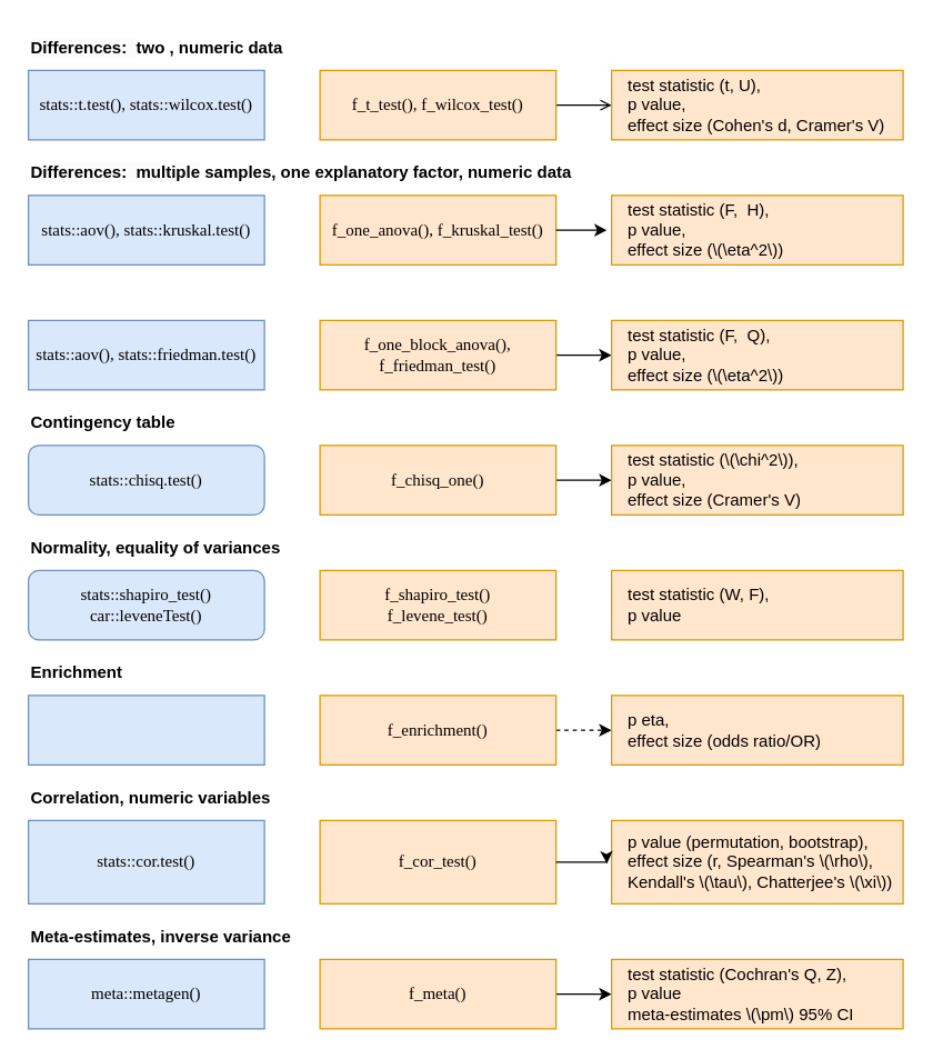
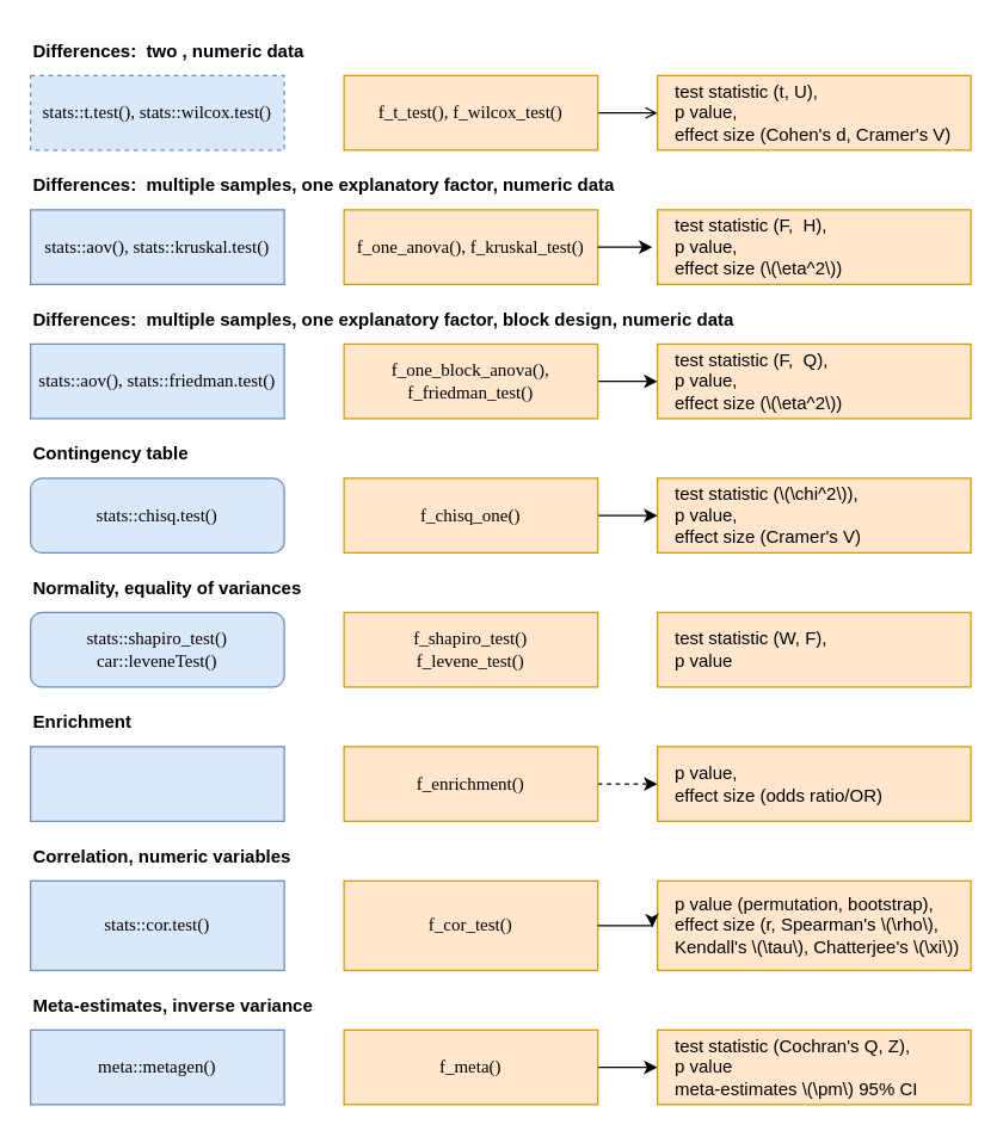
- <mxCell id="3" value="&lt;div&gt;&lt;font face=&quot;Lucida Console&quot;&gt;stats::t.test(), stats::wilcox.test()&lt;/font&gt;&lt;/div&gt;" style="rounded=0;whiteSpace=wrap;html=1;fillColor=#dae8fc;strokeColor=#6c8ebf;" vertex="1" parent="1"><mxGeometry x="20" y="50" width="170" height="50" as="geometry" /></mxCell>
+ <mxCell id="3" value="&lt;div&gt;&lt;font face=&quot;Lucida Console&quot;&gt;stats::t.test(), stats::wilcox.test()&lt;/font&gt;&lt;/div&gt;" style="rounded=0;whiteSpace=wrap;html=1;fillColor=#dae8fc;strokeColor=#6c8ebf;dashed=1;" vertex="1" parent="1"><mxGeometry x="20" y="50" width="170" height="50" as="geometry" /></mxCell>
+ <mxCell id="12" value="&lt;span style=&quot;color: rgb(0, 0, 0); font-family: Helvetica; font-size: 12px; font-style: normal; font-variant-ligatures: normal; font-variant-caps: normal; letter-spacing: normal; orphans: 2; text-align: center; text-indent: 0px; text-transform: none; widows: 2; word-spacing: 0px; -webkit-text-stroke-width: 0px; white-space: normal; background-color: rgb(251, 251, 251); text-decoration-thickness: initial; text-decoration-style: initial; text-decoration-color: initial; float: none; display: inline !important;&quot;&gt;Differences:&amp;nbsp; multiple&lt;/span&gt;&lt;span style=&quot;text-align: center;&quot;&gt;&amp;nbsp;samples, one explanatory factor, block design, numeric data&lt;/span&gt;" style="text;whiteSpace=wrap;html=1;fontStyle=1" vertex="1" parent="1"><mxGeometry x="20" y="200" width="500" height="30" as="geometry" /></mxCell>
- <mxCell id="34" value="p eta,&amp;nbsp;&lt;div&gt;effect size (odds ratio/OR)&lt;/div&gt;" style="rounded=0;whiteSpace=wrap;html=1;align=left;spacingLeft=10;fillColor=#ffe6cc;strokeColor=#d79b00;" vertex="1" parent="1"><mxGeometry x="440" y="500" width="210" height="50" as="geometry" /></mxCell>
+ <mxCell id="34" value="p value,&amp;nbsp;&lt;div&gt;effect size (odds ratio/OR)&lt;/div&gt;" style="rounded=0;whiteSpace=wrap;html=1;align=left;spacingLeft=10;fillColor=#ffe6cc;strokeColor=#d79b00;" vertex="1" parent="1"><mxGeometry x="440" y="500" width="210" height="50" as="geometry" /></mxCell>
